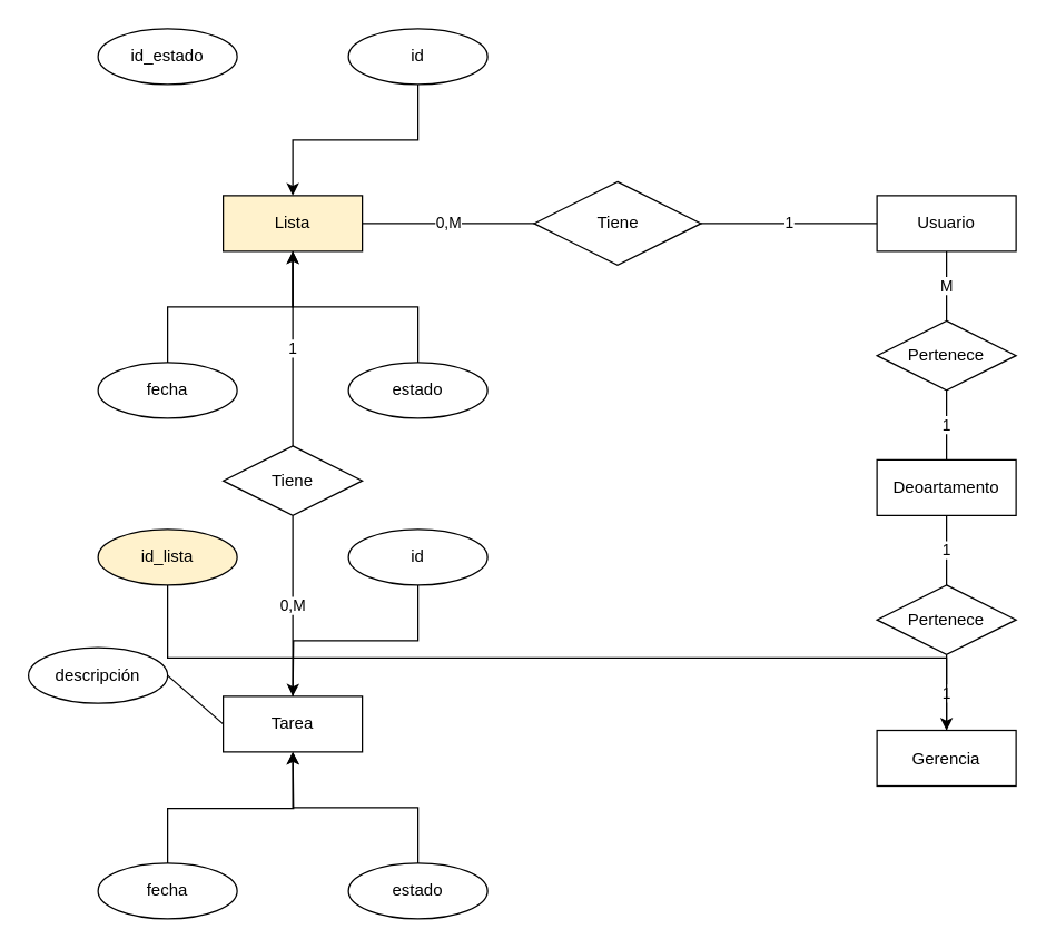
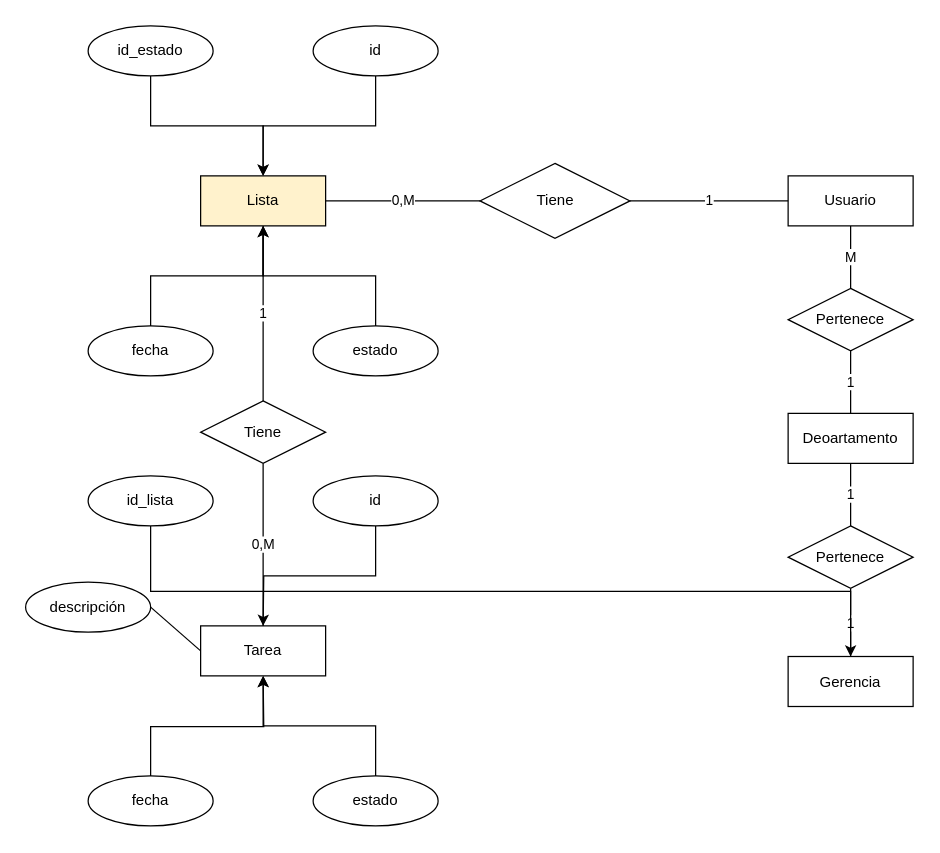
+ <mxCell id="8" style="edgeStyle=orthogonalEdgeStyle;rounded=0;orthogonalLoop=1;jettySize=auto;html=1;exitX=0.5;exitY=1;exitDx=0;exitDy=0;entryX=0.5;entryY=0;entryDx=0;entryDy=0;" edge="1" parent="1" source="9" target="2"><mxGeometry relative="1" as="geometry"><mxPoint x="220" y="140" as="targetPoint" /></mxGeometry></mxCell>
- <mxCell id="28" value="id_lista" style="ellipse;whiteSpace=wrap;html=1;align=center;fillColor=#fff2cc;" vertex="1" parent="1"><mxGeometry x="70" y="380" width="100" height="40" as="geometry" /></mxCell>
+ <mxCell id="28" value="id_lista" style="ellipse;whiteSpace=wrap;html=1;align=center;" vertex="1" parent="1"><mxGeometry x="70" y="380" width="100" height="40" as="geometry" /></mxCell>
